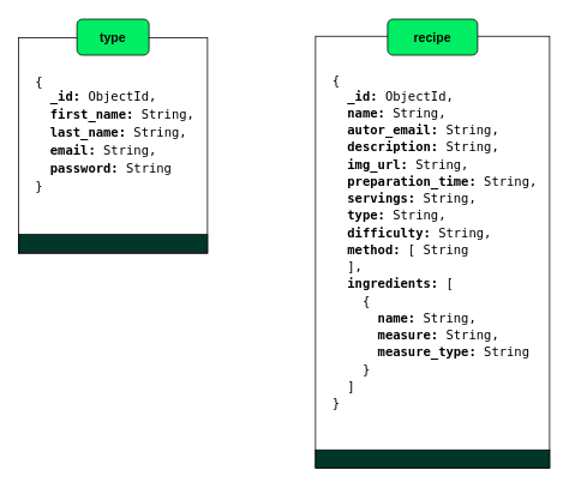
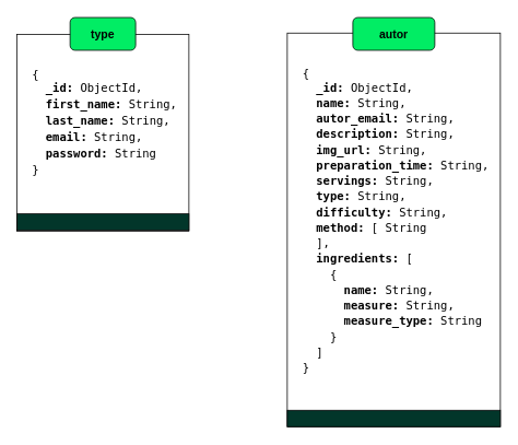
- <mxCell id="6" value="&lt;b&gt;recipe&lt;/b&gt;" style="rounded=1;whiteSpace=wrap;html=1;fillColor=#01ED64;strokeColor=default;fontSize=14;" parent="1" vertex="1"><mxGeometry x="430" y="20.5" width="100" height="40" as="geometry" /></mxCell>
+ <mxCell id="6" value="&lt;b&gt;autor&lt;/b&gt;" style="rounded=1;whiteSpace=wrap;html=1;fillColor=#01ED64;strokeColor=default;fontSize=14;" parent="1" vertex="1"><mxGeometry x="430" y="20.5" width="100" height="40" as="geometry" /></mxCell>
